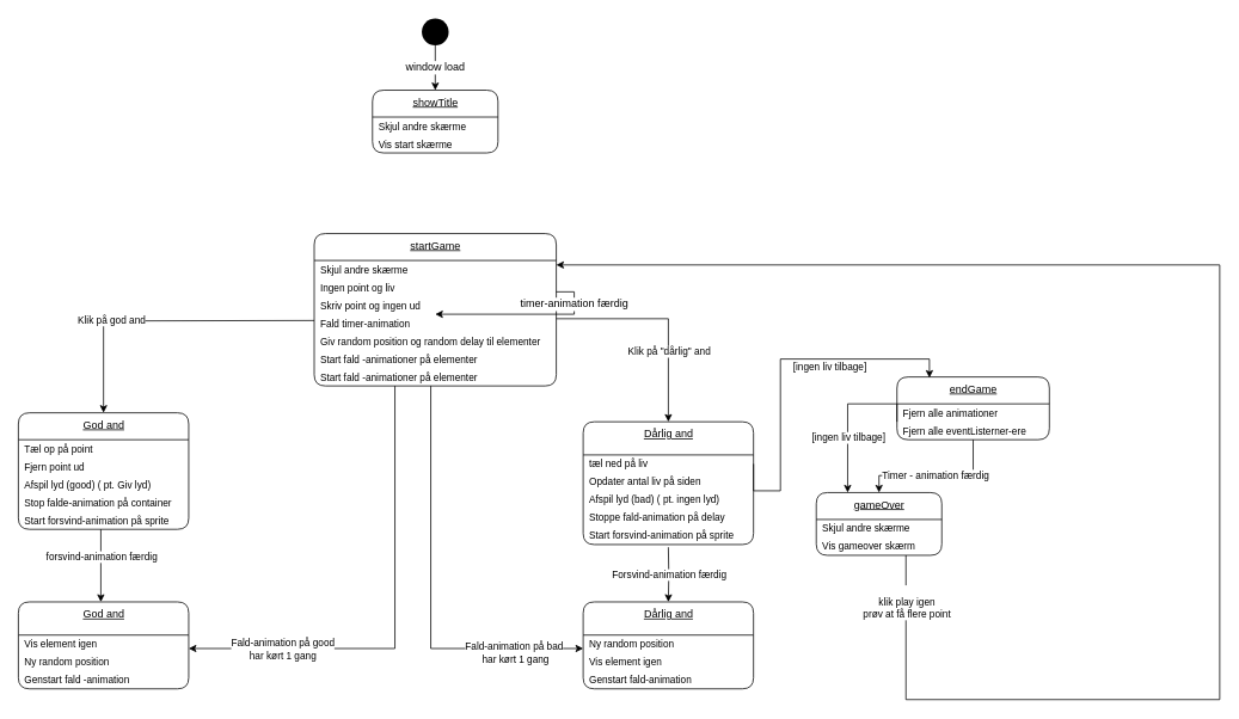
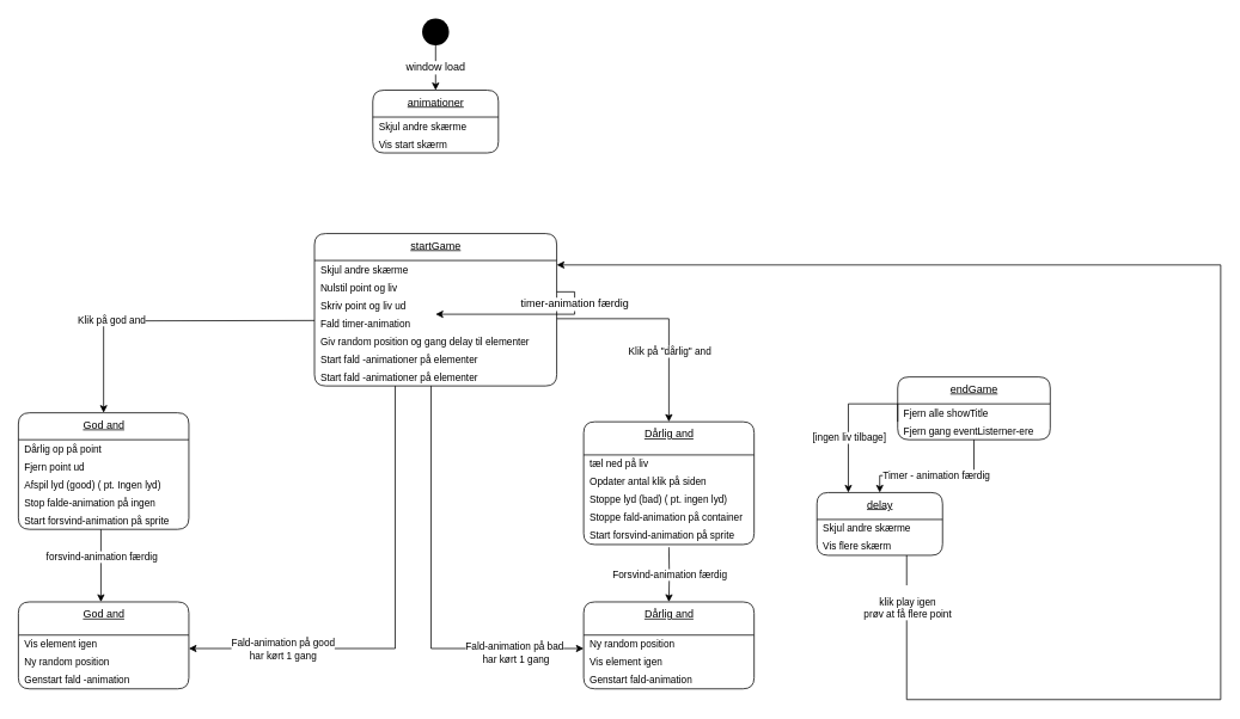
- <mxCell id="18" value="showTitle" style="swimlane;fontStyle=4;align=center;verticalAlign=top;childLayout=stackLayout;horizontal=1;startSize=30;horizontalStack=0;resizeParent=1;resizeParentMax=0;resizeLast=0;collapsible=0;marginBottom=0;html=1;rounded=1;absoluteArcSize=1;arcSize=25;" parent="1" vertex="1"><mxGeometry x="415" y="100" width="140" height="70" as="geometry" /></mxCell>
+ <mxCell id="18" value="animationer" style="swimlane;fontStyle=4;align=center;verticalAlign=top;childLayout=stackLayout;horizontal=1;startSize=30;horizontalStack=0;resizeParent=1;resizeParentMax=0;resizeLast=0;collapsible=0;marginBottom=0;html=1;rounded=1;absoluteArcSize=1;arcSize=25;" parent="1" vertex="1"><mxGeometry x="415" y="100" width="140" height="70" as="geometry" /></mxCell>
- <mxCell id="20" value="Vis start skærme" style="fillColor=none;strokeColor=none;align=left;verticalAlign=middle;spacingLeft=5;fontSize=11;" parent="18" vertex="1"><mxGeometry y="50" width="140" height="20" as="geometry" /></mxCell>
+ <mxCell id="20" value="Vis start skærm" style="fillColor=none;strokeColor=none;align=left;verticalAlign=middle;spacingLeft=5;fontSize=11;" parent="18" vertex="1"><mxGeometry y="50" width="140" height="20" as="geometry" /></mxCell>
- <mxCell id="6" value="Ingen point og liv" style="fillColor=none;strokeColor=none;align=left;verticalAlign=middle;spacingLeft=5;fontSize=11;" parent="4" vertex="1"><mxGeometry y="50" width="270" height="20" as="geometry" /></mxCell>
+ <mxCell id="6" value="Nulstil point og liv" style="fillColor=none;strokeColor=none;align=left;verticalAlign=middle;spacingLeft=5;fontSize=11;" parent="4" vertex="1"><mxGeometry y="50" width="270" height="20" as="geometry" /></mxCell>
- <mxCell id="7" value="Skriv point og ingen ud" style="fillColor=none;strokeColor=none;align=left;verticalAlign=middle;spacingLeft=5;fontSize=11;" parent="4" vertex="1"><mxGeometry y="70" width="270" height="20" as="geometry" /></mxCell>
+ <mxCell id="7" value="Skriv point og liv ud" style="fillColor=none;strokeColor=none;align=left;verticalAlign=middle;spacingLeft=5;fontSize=11;" parent="4" vertex="1"><mxGeometry y="70" width="270" height="20" as="geometry" /></mxCell>
- <mxCell id="9" value="Giv random position og random delay til elementer" style="fillColor=none;strokeColor=none;align=left;verticalAlign=middle;spacingLeft=5;fontSize=11;" parent="4" vertex="1"><mxGeometry y="110" width="270" height="20" as="geometry" /></mxCell>
+ <mxCell id="9" value="Giv random position og gang delay til elementer" style="fillColor=none;strokeColor=none;align=left;verticalAlign=middle;spacingLeft=5;fontSize=11;" parent="4" vertex="1"><mxGeometry y="110" width="270" height="20" as="geometry" /></mxCell>
- <mxCell id="49" style="edgeStyle=orthogonalEdgeStyle;rounded=0;orthogonalLoop=1;jettySize=auto;html=1;exitX=1;exitY=0.5;exitDx=0;exitDy=0;entryX=0.213;entryY=0.014;entryDx=0;entryDy=0;entryPerimeter=0;" parent="1" source="29" target="40" edge="1"><mxGeometry relative="1" as="geometry"><Array as="points"><mxPoint x="870" y="547" /><mxPoint x="870" y="400" /><mxPoint x="1036" y="400" /></Array></mxGeometry></mxCell>
- <mxCell id="50" value="[ingen liv tilbage]" style="edgeLabel;html=1;align=center;verticalAlign=middle;resizable=0;points=[];" parent="49" vertex="1" connectable="0"><mxGeometry x="-0.001" y="1" relative="1" as="geometry"><mxPoint x="55" y="-2" as="offset" /></mxGeometry></mxCell>
- <mxCell id="41" value="Fjern alle animationer" style="fillColor=none;strokeColor=none;align=left;verticalAlign=middle;spacingLeft=5;fontSize=11;" parent="40" vertex="1"><mxGeometry y="30" width="170" height="20" as="geometry" /></mxCell>
+ <mxCell id="41" value="Fjern alle showTitle" style="fillColor=none;strokeColor=none;align=left;verticalAlign=middle;spacingLeft=5;fontSize=11;" parent="40" vertex="1"><mxGeometry y="30" width="170" height="20" as="geometry" /></mxCell>
- <mxCell id="42" value="Fjern alle eventListerner-ere" style="fillColor=none;strokeColor=none;align=left;verticalAlign=middle;spacingLeft=5;fontSize=11;" parent="40" vertex="1"><mxGeometry y="50" width="170" height="20" as="geometry" /></mxCell>
+ <mxCell id="42" value="Fjern gang eventListerner-ere" style="fillColor=none;strokeColor=none;align=left;verticalAlign=middle;spacingLeft=5;fontSize=11;" parent="40" vertex="1"><mxGeometry y="50" width="170" height="20" as="geometry" /></mxCell>
- <mxCell id="13" value="Tæl op på point" style="fillColor=none;strokeColor=none;align=left;verticalAlign=middle;spacingLeft=5;fontSize=11;" parent="12" vertex="1"><mxGeometry y="30" width="190" height="20" as="geometry" /></mxCell>
+ <mxCell id="13" value="Dårlig op på point" style="fillColor=none;strokeColor=none;align=left;verticalAlign=middle;spacingLeft=5;fontSize=11;" parent="12" vertex="1"><mxGeometry y="30" width="190" height="20" as="geometry" /></mxCell>
- <mxCell id="30" value="Opdater antal liv på siden" style="fillColor=none;strokeColor=none;align=left;verticalAlign=middle;spacingLeft=5;fontSize=11;" parent="28" vertex="1"><mxGeometry y="57" width="190" height="20" as="geometry" /></mxCell>
+ <mxCell id="30" value="Opdater antal klik på siden" style="fillColor=none;strokeColor=none;align=left;verticalAlign=middle;spacingLeft=5;fontSize=11;" parent="28" vertex="1"><mxGeometry y="57" width="190" height="20" as="geometry" /></mxCell>
- <mxCell id="15" value="Afspil lyd (good) ( pt. Giv lyd)" style="fillColor=none;strokeColor=none;align=left;verticalAlign=middle;spacingLeft=5;fontSize=11;" parent="12" vertex="1"><mxGeometry y="70" width="190" height="20" as="geometry" /></mxCell>
+ <mxCell id="15" value="Afspil lyd (good) ( pt. Ingen lyd)" style="fillColor=none;strokeColor=none;align=left;verticalAlign=middle;spacingLeft=5;fontSize=11;" parent="12" vertex="1"><mxGeometry y="70" width="190" height="20" as="geometry" /></mxCell>
- <mxCell id="31" value="Afspil lyd (bad) ( pt. ingen lyd)" style="fillColor=none;strokeColor=none;align=left;verticalAlign=middle;spacingLeft=5;fontSize=11;" parent="28" vertex="1"><mxGeometry y="77" width="190" height="20" as="geometry" /></mxCell>
+ <mxCell id="31" value="Stoppe lyd (bad) ( pt. ingen lyd)" style="fillColor=none;strokeColor=none;align=left;verticalAlign=middle;spacingLeft=5;fontSize=11;" parent="28" vertex="1"><mxGeometry y="77" width="190" height="20" as="geometry" /></mxCell>
- <mxCell id="16" value="Stop falde-animation på container" style="fillColor=none;strokeColor=none;align=left;verticalAlign=middle;spacingLeft=5;fontSize=11;" parent="12" vertex="1"><mxGeometry y="90" width="190" height="20" as="geometry" /></mxCell>
+ <mxCell id="16" value="Stop falde-animation på ingen" style="fillColor=none;strokeColor=none;align=left;verticalAlign=middle;spacingLeft=5;fontSize=11;" parent="12" vertex="1"><mxGeometry y="90" width="190" height="20" as="geometry" /></mxCell>
- <mxCell id="43" value="gameOver" style="swimlane;fontStyle=4;align=center;verticalAlign=top;childLayout=stackLayout;horizontal=1;startSize=30;horizontalStack=0;resizeParent=1;resizeParentMax=0;resizeLast=0;collapsible=0;marginBottom=0;html=1;rounded=1;absoluteArcSize=1;arcSize=25;fontSize=12;" parent="1" vertex="1"><mxGeometry x="910" y="549" width="140" height="70" as="geometry" /></mxCell>
+ <mxCell id="43" value="delay" style="swimlane;fontStyle=4;align=center;verticalAlign=top;childLayout=stackLayout;horizontal=1;startSize=30;horizontalStack=0;resizeParent=1;resizeParentMax=0;resizeLast=0;collapsible=0;marginBottom=0;html=1;rounded=1;absoluteArcSize=1;arcSize=25;fontSize=12;" parent="1" vertex="1"><mxGeometry x="910" y="549" width="140" height="70" as="geometry" /></mxCell>
- <mxCell id="32" value="Stoppe fald-animation på delay" style="fillColor=none;strokeColor=none;align=left;verticalAlign=middle;spacingLeft=5;fontSize=11;" parent="28" vertex="1"><mxGeometry y="97" width="190" height="20" as="geometry" /></mxCell>
+ <mxCell id="32" value="Stoppe fald-animation på container" style="fillColor=none;strokeColor=none;align=left;verticalAlign=middle;spacingLeft=5;fontSize=11;" parent="28" vertex="1"><mxGeometry y="97" width="190" height="20" as="geometry" /></mxCell>
- <mxCell id="45" value="Vis gameover skærm" style="fillColor=none;strokeColor=none;align=left;verticalAlign=middle;spacingLeft=5;fontSize=11;" parent="43" vertex="1"><mxGeometry y="50" width="140" height="20" as="geometry" /></mxCell>
+ <mxCell id="45" value="Vis flere skærm" style="fillColor=none;strokeColor=none;align=left;verticalAlign=middle;spacingLeft=5;fontSize=11;" parent="43" vertex="1"><mxGeometry y="50" width="140" height="20" as="geometry" /></mxCell>
